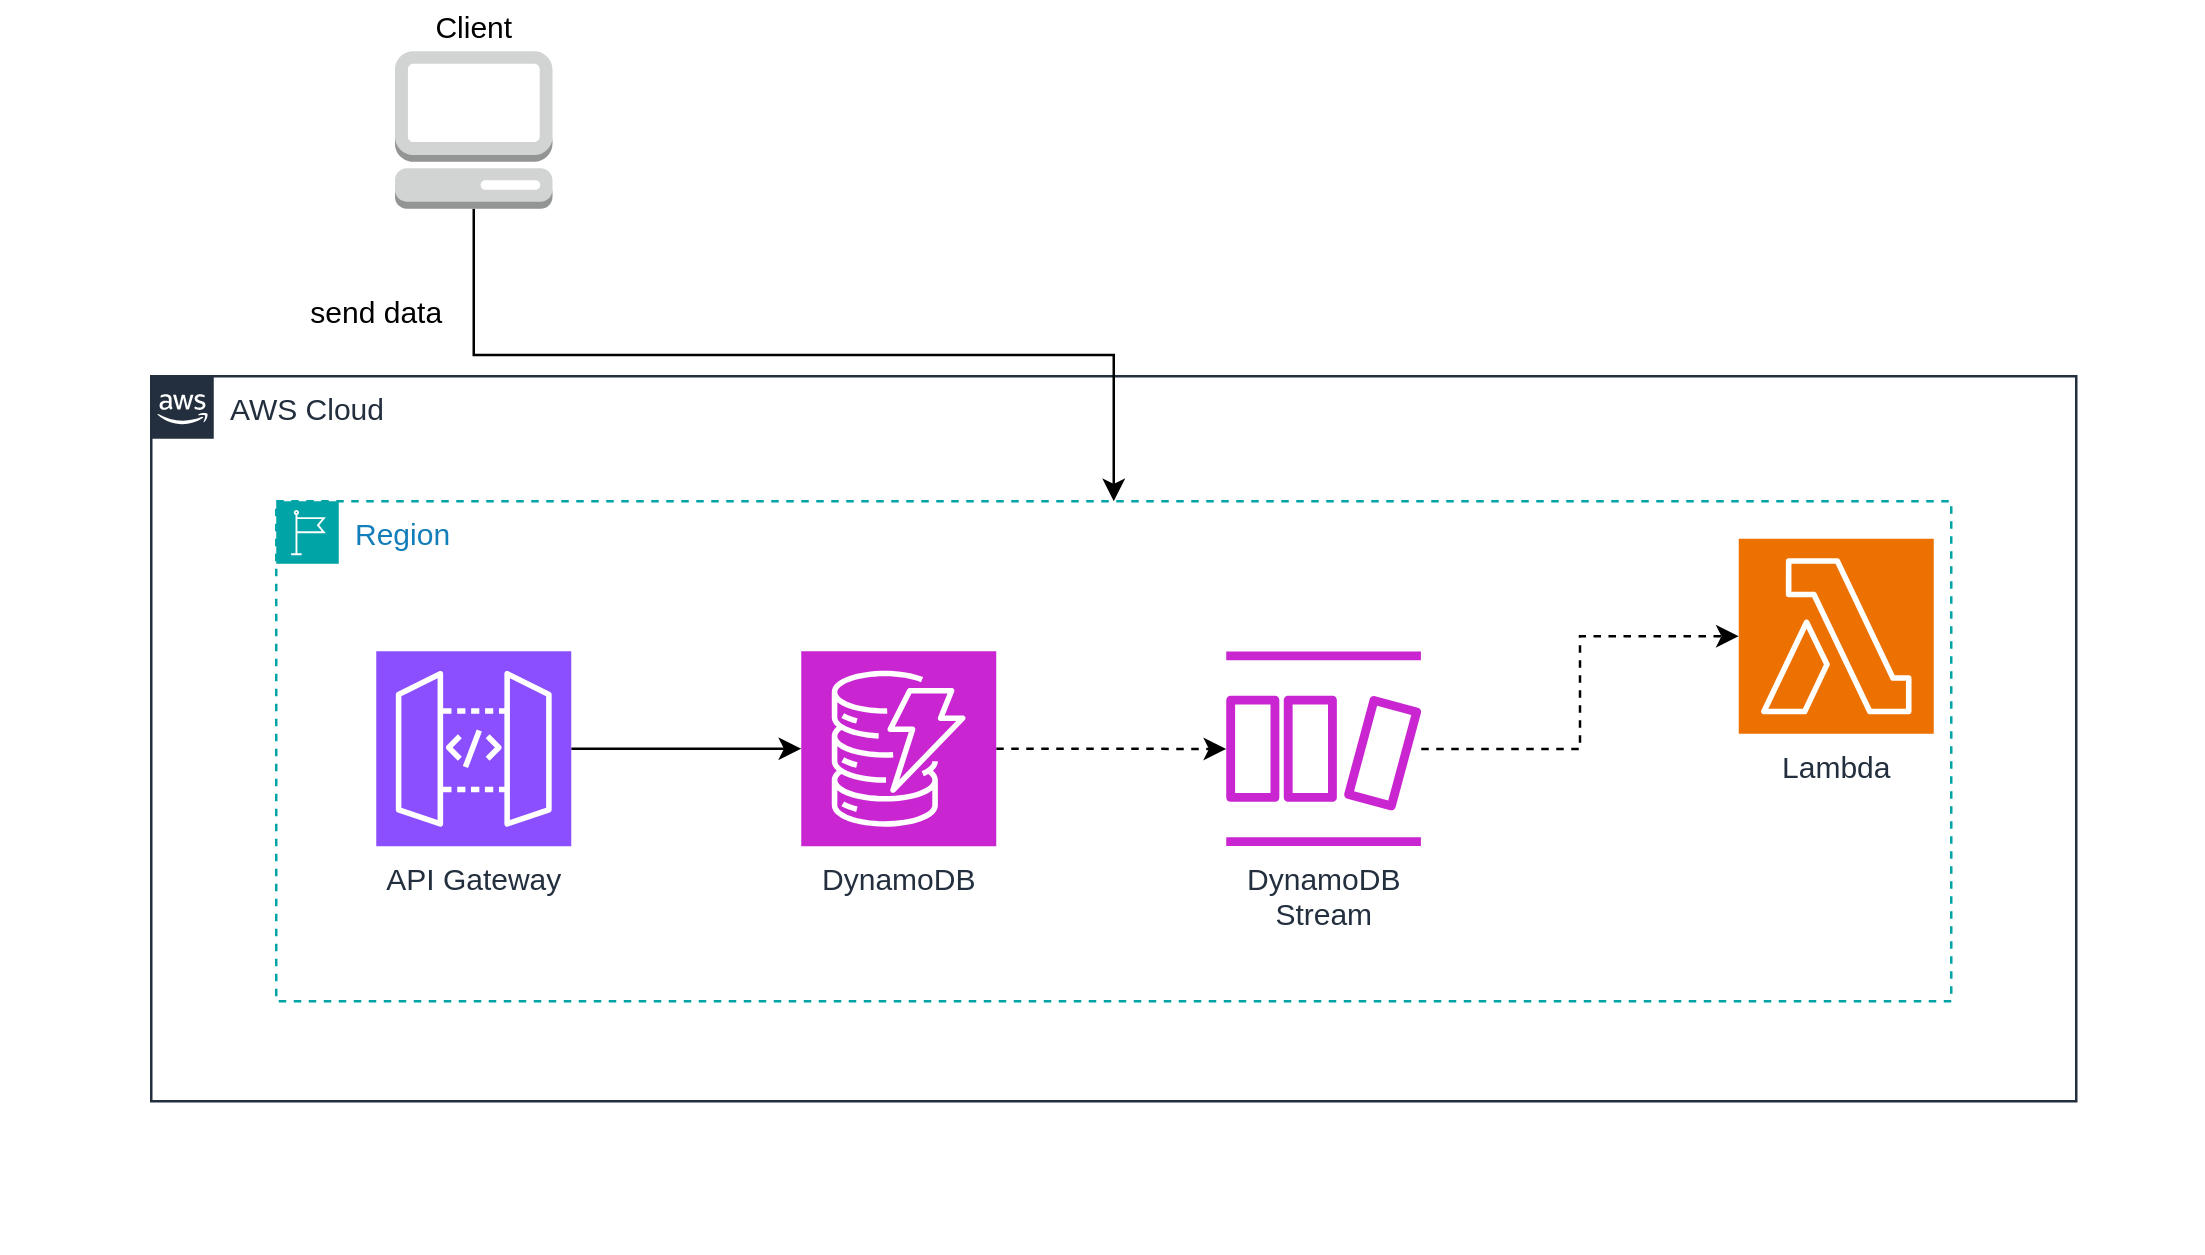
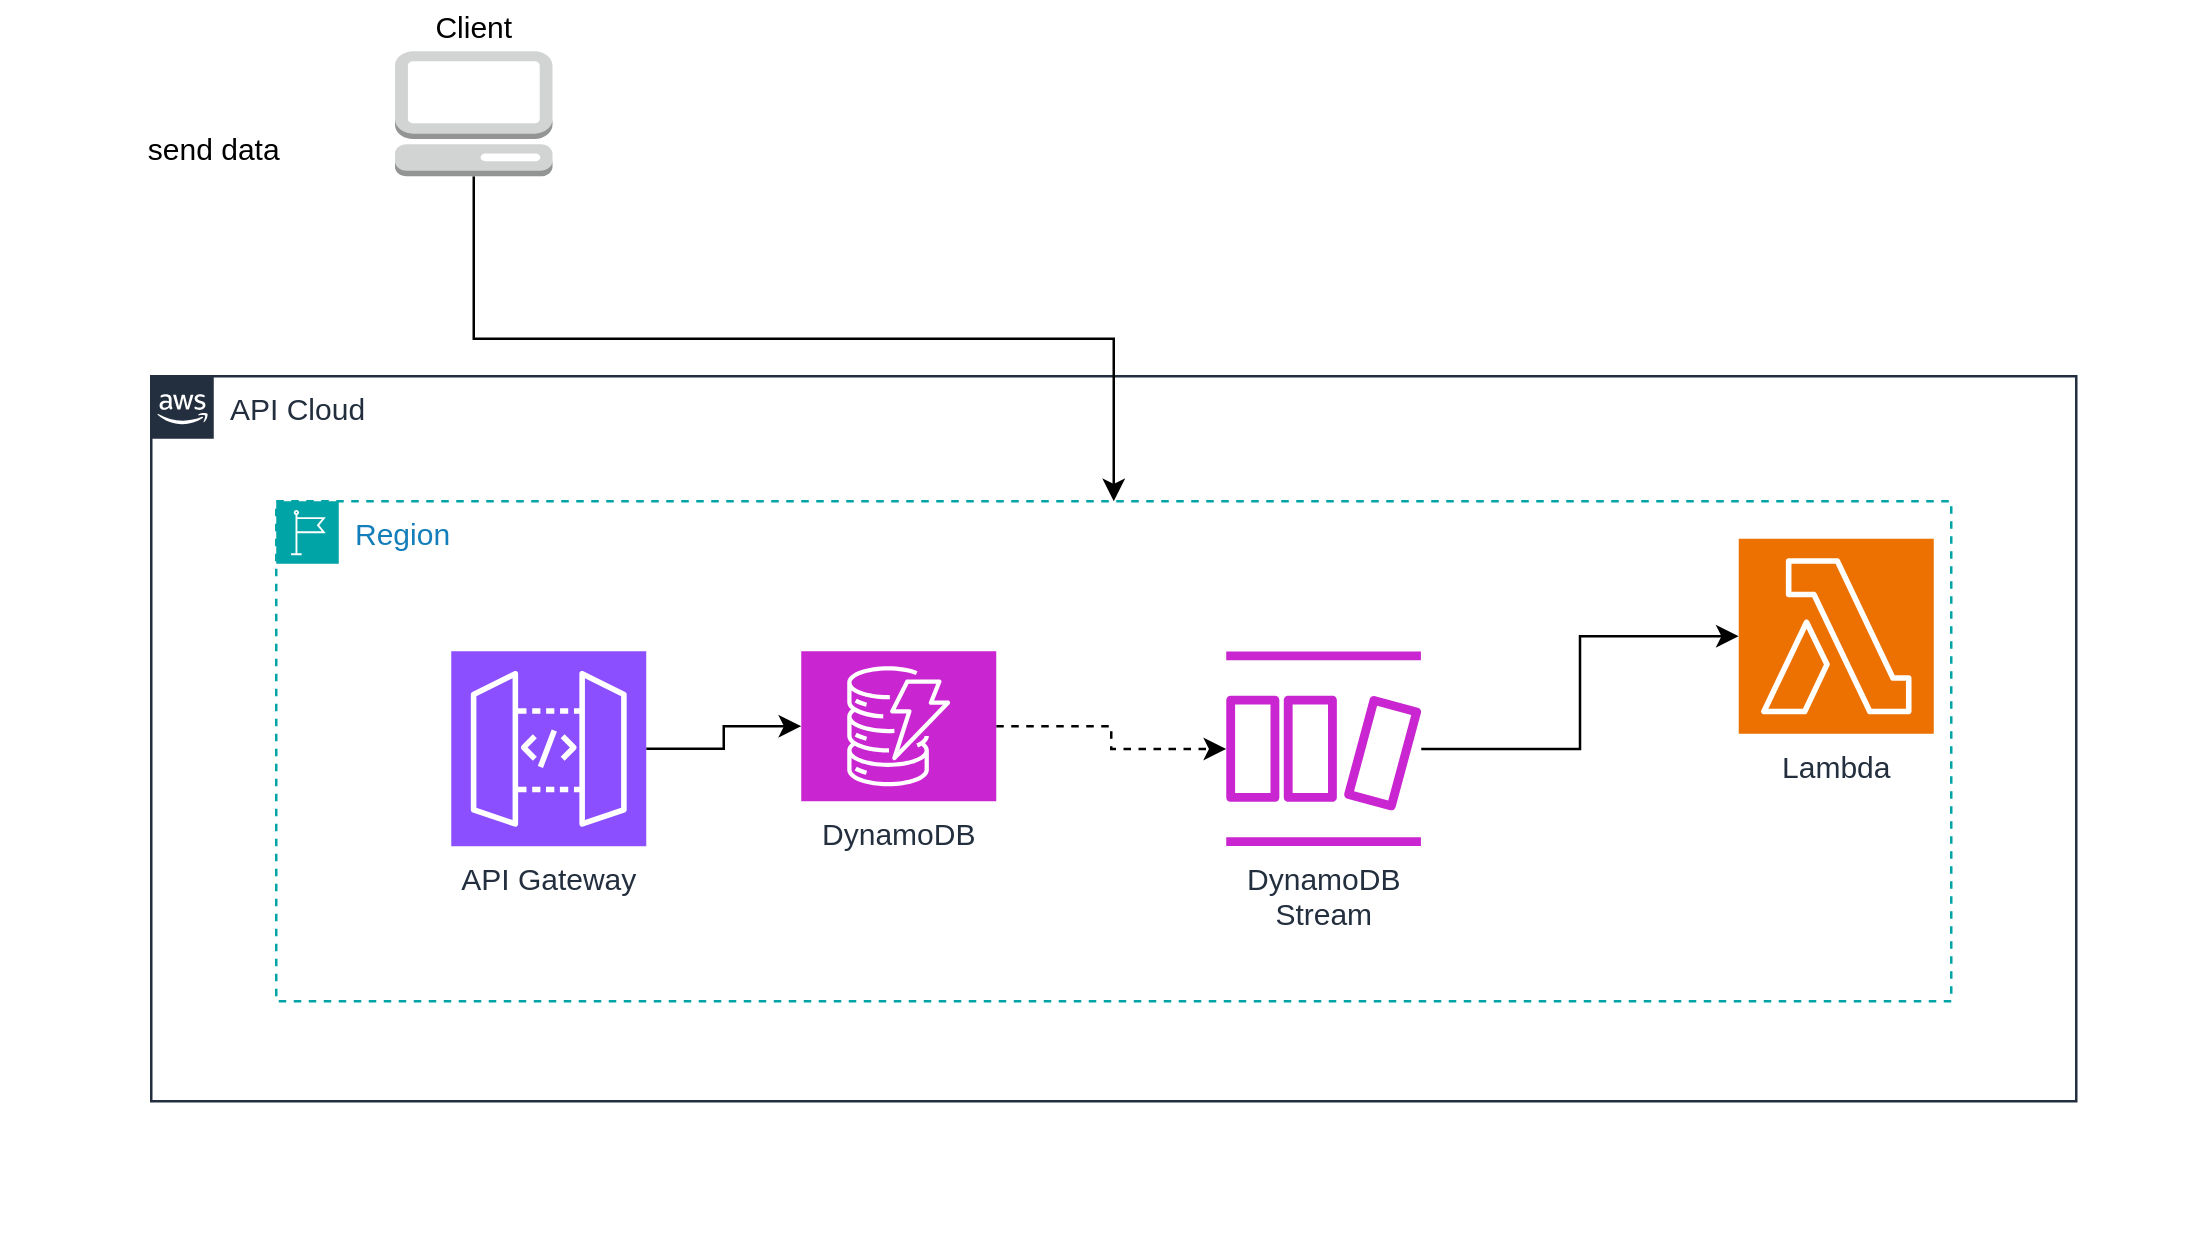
- <mxCell id="12" value="Client" style="outlineConnect=0;dashed=0;verticalLabelPosition=top;verticalAlign=bottom;align=center;html=1;shape=mxgraph.aws3.management_console;fillColor=#D2D3D3;gradientColor=none;labelPosition=center;" parent="1" vertex="1"><mxGeometry x="157.5" y="20" width="63" height="63" as="geometry" /></mxCell>
+ <mxCell id="12" value="Client" style="outlineConnect=0;dashed=0;verticalLabelPosition=top;verticalAlign=bottom;align=center;html=1;shape=mxgraph.aws3.management_console;fillColor=#D2D3D3;gradientColor=none;labelPosition=center;" parent="1" vertex="1"><mxGeometry x="157.5" y="20" width="63" height="50" as="geometry" /></mxCell>
- <mxCell id="13" value="send data" style="text;html=1;align=center;verticalAlign=middle;resizable=0;points=[];autosize=1;strokeColor=none;fillColor=none;" parent="1" vertex="1"><mxGeometry x="110" y="110" width="80" height="30" as="geometry" /></mxCell>
+ <mxCell id="13" value="send data" style="text;html=1;align=center;verticalAlign=middle;resizable=0;points=[];autosize=1;strokeColor=none;fillColor=none;" parent="1" vertex="1"><mxGeometry x="45" y="45" width="80" height="30" as="geometry" /></mxCell>
- <mxCell id="9" value="AWS Cloud" style="points=[[0,0],[0.25,0],[0.5,0],[0.75,0],[1,0],[1,0.25],[1,0.5],[1,0.75],[1,1],[0.75,1],[0.5,1],[0.25,1],[0,1],[0,0.75],[0,0.5],[0,0.25]];outlineConnect=0;gradientColor=none;html=1;whiteSpace=wrap;fontSize=12;fontStyle=0;container=1;pointerEvents=0;collapsible=0;recursiveResize=0;shape=mxgraph.aws4.group;grIcon=mxgraph.aws4.group_aws_cloud_alt;strokeColor=#232F3E;fillColor=none;verticalAlign=top;align=left;spacingLeft=30;fontColor=#232F3E;dashed=0;" parent="1" vertex="1"><mxGeometry x="60" y="150" width="770" height="290" as="geometry" /></mxCell>
+ <mxCell id="9" value="API Cloud" style="points=[[0,0],[0.25,0],[0.5,0],[0.75,0],[1,0],[1,0.25],[1,0.5],[1,0.75],[1,1],[0.75,1],[0.5,1],[0.25,1],[0,1],[0,0.75],[0,0.5],[0,0.25]];outlineConnect=0;gradientColor=none;html=1;whiteSpace=wrap;fontSize=12;fontStyle=0;container=1;pointerEvents=0;collapsible=0;recursiveResize=0;shape=mxgraph.aws4.group;grIcon=mxgraph.aws4.group_aws_cloud_alt;strokeColor=#232F3E;fillColor=none;verticalAlign=top;align=left;spacingLeft=30;fontColor=#232F3E;dashed=0;" parent="1" vertex="1"><mxGeometry x="60" y="150" width="770" height="290" as="geometry" /></mxCell>
- <mxCell id="6" style="edgeStyle=orthogonalEdgeStyle;rounded=0;orthogonalLoop=1;jettySize=auto;html=1;dashed=1;" parent="1" source="7" target="8" edge="1"><mxGeometry relative="1" as="geometry" /></mxCell>
+ <mxCell id="6" style="edgeStyle=orthogonalEdgeStyle;rounded=0;orthogonalLoop=1;jettySize=auto;html=1;" parent="1" source="7" target="8" edge="1"><mxGeometry relative="1" as="geometry" /></mxCell>
- <mxCell id="3" value="API Gateway" style="sketch=0;points=[[0,0,0],[0.25,0,0],[0.5,0,0],[0.75,0,0],[1,0,0],[0,1,0],[0.25,1,0],[0.5,1,0],[0.75,1,0],[1,1,0],[0,0.25,0],[0,0.5,0],[0,0.75,0],[1,0.25,0],[1,0.5,0],[1,0.75,0]];outlineConnect=0;fontColor=#232F3E;fillColor=#8C4FFF;strokeColor=#ffffff;dashed=0;verticalLabelPosition=bottom;verticalAlign=top;align=center;html=1;fontSize=12;fontStyle=0;aspect=fixed;shape=mxgraph.aws4.resourceIcon;resIcon=mxgraph.aws4.api_gateway;" parent="1" vertex="1"><mxGeometry x="150" y="260" width="78" height="78" as="geometry" /></mxCell>
+ <mxCell id="3" value="API Gateway" style="sketch=0;points=[[0,0,0],[0.25,0,0],[0.5,0,0],[0.75,0,0],[1,0,0],[0,1,0],[0.25,1,0],[0.5,1,0],[0.75,1,0],[1,1,0],[0,0.25,0],[0,0.5,0],[0,0.75,0],[1,0.25,0],[1,0.5,0],[1,0.75,0]];outlineConnect=0;fontColor=#232F3E;fillColor=#8C4FFF;strokeColor=#ffffff;dashed=0;verticalLabelPosition=bottom;verticalAlign=top;align=center;html=1;fontSize=12;fontStyle=0;aspect=fixed;shape=mxgraph.aws4.resourceIcon;resIcon=mxgraph.aws4.api_gateway;" parent="1" vertex="1"><mxGeometry x="180" y="260" width="78" height="78" as="geometry" /></mxCell>
- <mxCell id="5" value="DynamoDB" style="sketch=0;points=[[0,0,0],[0.25,0,0],[0.5,0,0],[0.75,0,0],[1,0,0],[0,1,0],[0.25,1,0],[0.5,1,0],[0.75,1,0],[1,1,0],[0,0.25,0],[0,0.5,0],[0,0.75,0],[1,0.25,0],[1,0.5,0],[1,0.75,0]];outlineConnect=0;fontColor=#232F3E;fillColor=#C925D1;strokeColor=#ffffff;dashed=0;verticalLabelPosition=bottom;verticalAlign=top;align=center;html=1;fontSize=12;fontStyle=0;aspect=fixed;shape=mxgraph.aws4.resourceIcon;resIcon=mxgraph.aws4.dynamodb;" parent="1" vertex="1"><mxGeometry x="320" y="260" width="78" height="78" as="geometry" /></mxCell>
+ <mxCell id="5" value="DynamoDB" style="sketch=0;points=[[0,0,0],[0.25,0,0],[0.5,0,0],[0.75,0,0],[1,0,0],[0,1,0],[0.25,1,0],[0.5,1,0],[0.75,1,0],[1,1,0],[0,0.25,0],[0,0.5,0],[0,0.75,0],[1,0.25,0],[1,0.5,0],[1,0.75,0]];outlineConnect=0;fontColor=#232F3E;fillColor=#C925D1;strokeColor=#ffffff;dashed=0;verticalLabelPosition=bottom;verticalAlign=top;align=center;html=1;fontSize=12;fontStyle=0;aspect=fixed;shape=mxgraph.aws4.resourceIcon;resIcon=mxgraph.aws4.dynamodb;" parent="1" vertex="1"><mxGeometry x="320" y="260" width="78" height="60" as="geometry" /></mxCell>
